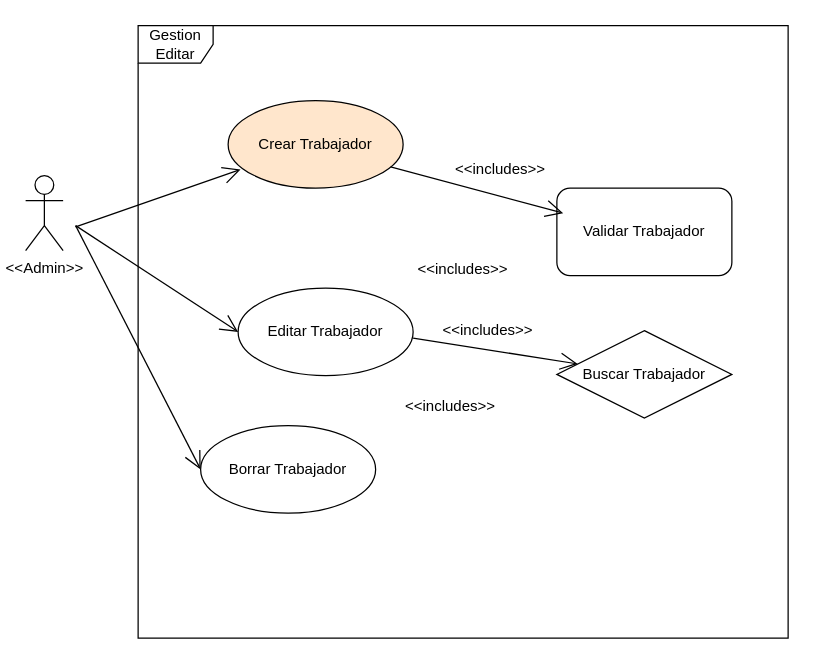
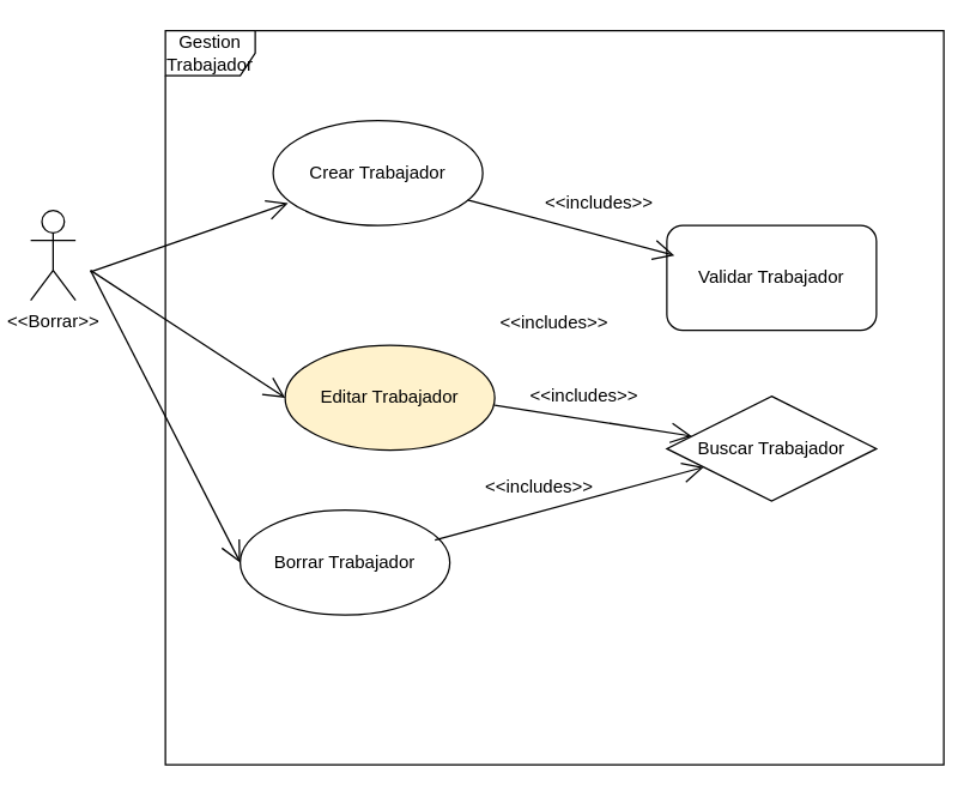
- <mxCell id="3" value="Gestion Editar" style="shape=umlFrame;whiteSpace=wrap;html=1;pointerEvents=0;" parent="1" vertex="1"><mxGeometry x="110" y="20" width="520" height="490" as="geometry" /></mxCell>
+ <mxCell id="3" value="Gestion Trabajador" style="shape=umlFrame;whiteSpace=wrap;html=1;pointerEvents=0;" parent="1" vertex="1"><mxGeometry x="110" y="20" width="520" height="490" as="geometry" /></mxCell>
- <mxCell id="16" value="Crear Trabajador" style="ellipse;whiteSpace=wrap;html=1;fillColor=#ffe6cc;" vertex="1" parent="1"><mxGeometry x="182" y="80" width="140" height="70" as="geometry" /></mxCell>
+ <mxCell id="16" value="Crear Trabajador" style="ellipse;whiteSpace=wrap;html=1;" vertex="1" parent="1"><mxGeometry x="182" y="80" width="140" height="70" as="geometry" /></mxCell>
- <mxCell id="2" value="&amp;lt;&amp;lt;Admin&amp;gt;&amp;gt;" style="shape=umlActor;verticalLabelPosition=bottom;verticalAlign=top;html=1;outlineConnect=0;" parent="1" vertex="1"><mxGeometry x="20" y="140" width="30" height="60" as="geometry" /></mxCell>
+ <mxCell id="2" value="&amp;lt;&amp;lt;Borrar&amp;gt;&amp;gt;" style="shape=umlActor;verticalLabelPosition=bottom;verticalAlign=top;html=1;outlineConnect=0;" parent="1" vertex="1"><mxGeometry x="20" y="140" width="30" height="60" as="geometry" /></mxCell>
- <mxCell id="10" value="Editar Trabajador" style="ellipse;whiteSpace=wrap;html=1;" vertex="1" parent="1"><mxGeometry x="190" y="230" width="140" height="70" as="geometry" /></mxCell>
+ <mxCell id="10" value="Editar Trabajador" style="ellipse;whiteSpace=wrap;html=1;fillColor=#fff2cc;" vertex="1" parent="1"><mxGeometry x="190" y="230" width="140" height="70" as="geometry" /></mxCell>
+ <mxCell id="7" value="" style="endArrow=open;endFill=1;endSize=12;html=1;rounded=0;exitX=0.929;exitY=0.286;exitDx=0;exitDy=0;exitPerimeter=0;" parent="1" source="5" target="6" edge="1"><mxGeometry width="160" relative="1" as="geometry"><mxPoint x="260" y="140" as="sourcePoint" /><mxPoint x="420" y="140" as="targetPoint" /></mxGeometry></mxCell>
